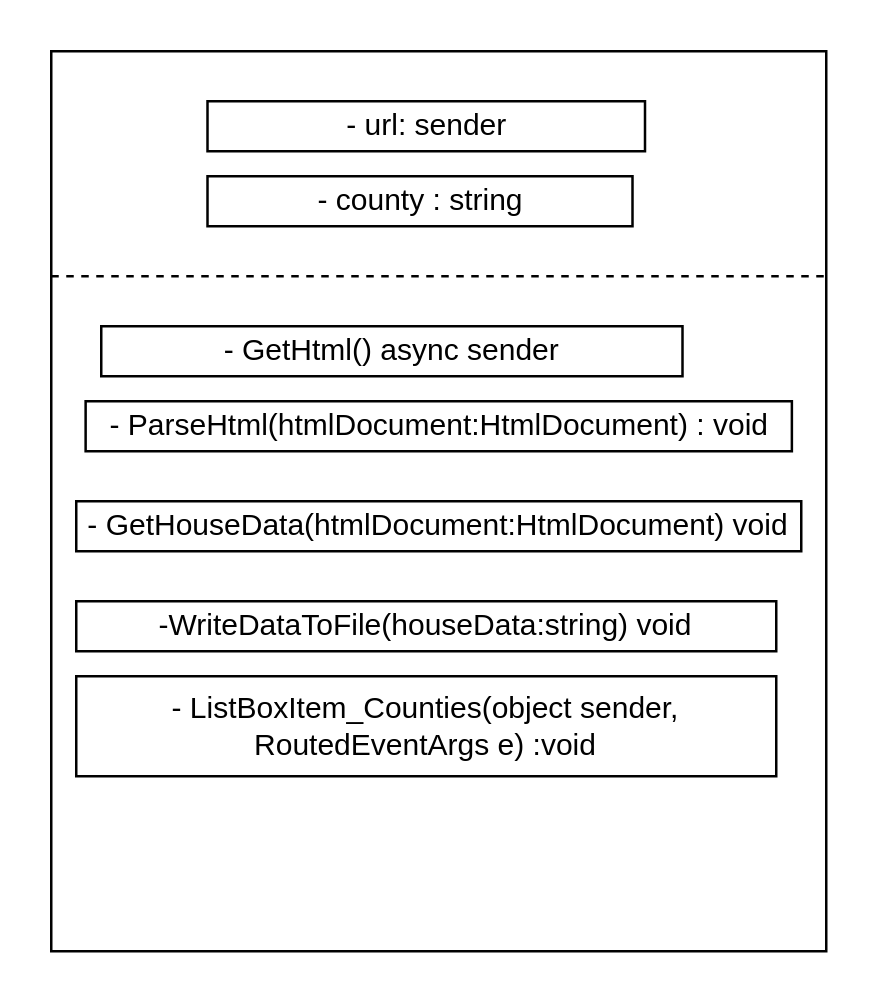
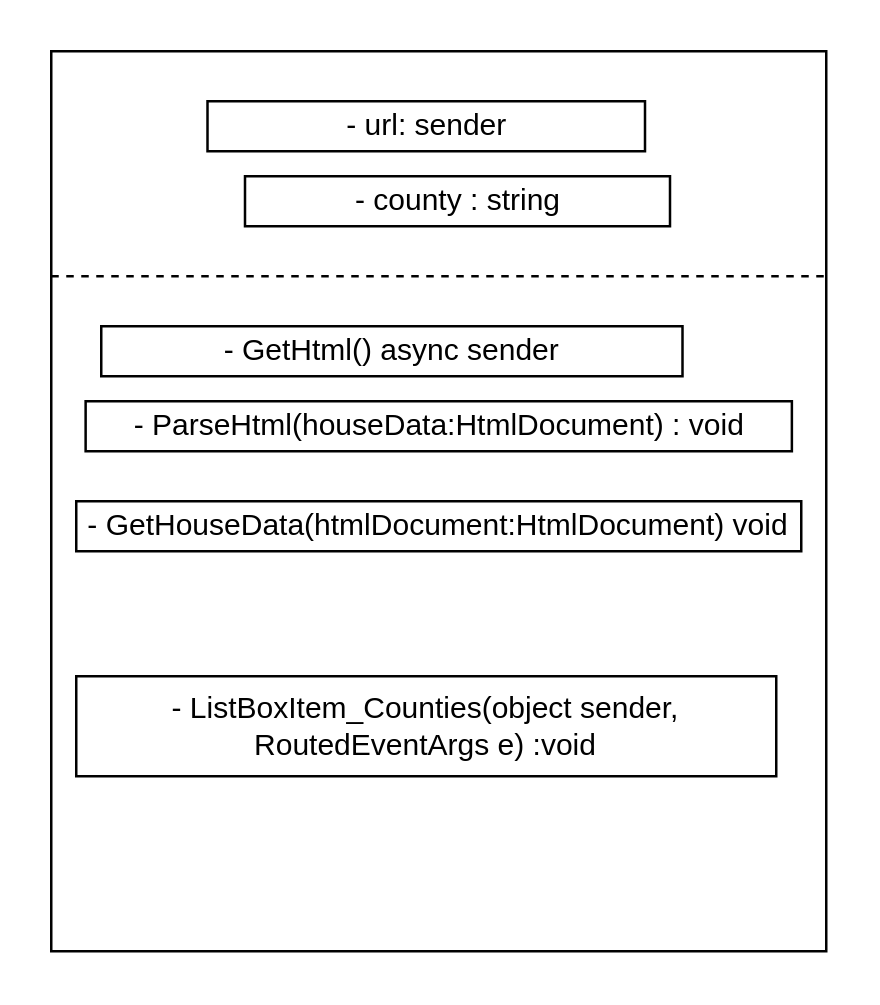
- <mxCell id="4" value="&amp;nbsp;- county : string&amp;nbsp;" style="rounded=0;whiteSpace=wrap;html=1;" vertex="1" parent="1"><mxGeometry x="82.5" y="70" width="170" height="20" as="geometry" /></mxCell>
+ <mxCell id="4" value="&amp;nbsp;- county : string&amp;nbsp;" style="rounded=0;whiteSpace=wrap;html=1;" vertex="1" parent="1"><mxGeometry x="97.5" y="70" width="170" height="20" as="geometry" /></mxCell>
- <mxCell id="6" value="- ParseHtml(htmlDocument:HtmlDocument) : void" style="rounded=0;whiteSpace=wrap;html=1;" vertex="1" parent="1"><mxGeometry x="33.75" y="160" width="282.5" height="20" as="geometry" /></mxCell>
+ <mxCell id="6" value="- ParseHtml(houseData:HtmlDocument) : void" style="rounded=0;whiteSpace=wrap;html=1;" vertex="1" parent="1"><mxGeometry x="33.75" y="160" width="282.5" height="20" as="geometry" /></mxCell>
- <mxCell id="8" value="-WriteDataToFile(houseData:string) void" style="rounded=0;whiteSpace=wrap;html=1;" vertex="1" parent="1"><mxGeometry x="30" y="240" width="280" height="20" as="geometry" /></mxCell>
